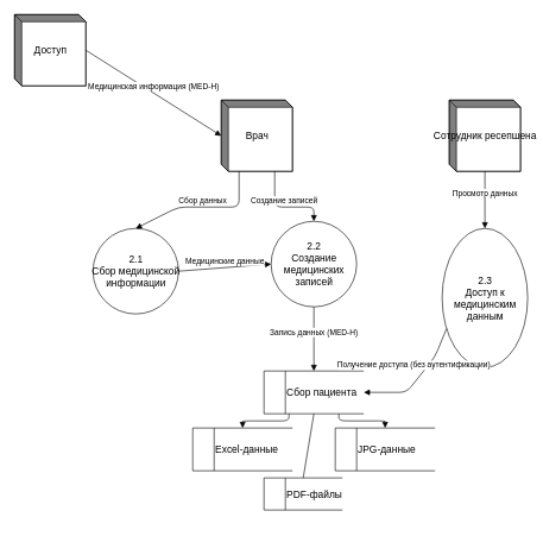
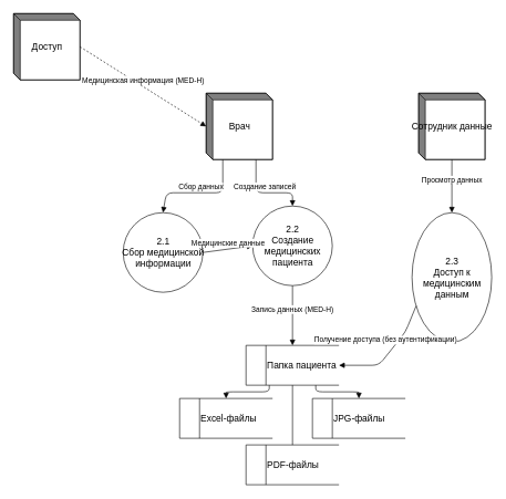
- <mxCell id="12" value="Медицинская информация (MED-H)" style="html=1;verticalAlign=bottom;endArrow=block;entryX=0;entryY=0.5;exitX=1;exitY=0.5;" parent="1" source="2" target="3" edge="1"><mxGeometry width="80" relative="1" as="geometry"><mxPoint x="190" y="330" as="sourcePoint" /><mxPoint x="270" y="330" as="targetPoint" /></mxGeometry></mxCell>
+ <mxCell id="12" value="Медицинская информация (MED-H)" style="html=1;verticalAlign=bottom;endArrow=block;entryX=0;entryY=0.5;exitX=1;exitY=0.5;dashed=1;" parent="1" source="2" target="3" edge="1"><mxGeometry width="80" relative="1" as="geometry"><mxPoint x="190" y="330" as="sourcePoint" /><mxPoint x="270" y="330" as="targetPoint" /></mxGeometry></mxCell>
- <mxCell id="4" value="Сотрудник ресепшена" style="html=1;dashed=0;whitespace=wrap;shape=mxgraph.dfd.externalEntity;fontSize=14;" parent="1" vertex="1"><mxGeometry x="630" y="140" width="100" height="100" as="geometry" /></mxCell>
+ <mxCell id="4" value="Сотрудник данные" style="html=1;dashed=0;whitespace=wrap;shape=mxgraph.dfd.externalEntity;fontSize=14;" parent="1" vertex="1"><mxGeometry x="630" y="140" width="100" height="100" as="geometry" /></mxCell>
- <mxCell id="6" value="2.2&#10;Создание&#10;медицинских&#10;записей" style="shape=ellipse;html=1;dashed=0;whitespace=wrap;perimeter=ellipsePerimeter;fontSize=14;" parent="1" vertex="1"><mxGeometry x="380" y="310" width="120" height="120" as="geometry" /></mxCell>
+ <mxCell id="6" value="2.2&#10;Создание&#10;медицинских&#10;пациента" style="shape=ellipse;html=1;dashed=0;whitespace=wrap;perimeter=ellipsePerimeter;fontSize=14;" parent="1" vertex="1"><mxGeometry x="380" y="310" width="120" height="120" as="geometry" /></mxCell>
- <mxCell id="5" value="2.1&#10;Сбор медицинской&#10;информации" style="shape=ellipse;html=1;dashed=0;whitespace=wrap;perimeter=ellipsePerimeter;fontSize=14;" parent="1" vertex="1"><mxGeometry x="130" y="320" width="120" height="120" as="geometry" /></mxCell>
+ <mxCell id="5" value="2.1&#10;Сбор медицинской&#10;информации" style="shape=ellipse;html=1;dashed=0;whitespace=wrap;perimeter=ellipsePerimeter;fontSize=14;" parent="1" vertex="1"><mxGeometry x="185" y="320" width="120" height="120" as="geometry" /></mxCell>
- <mxCell id="8" value="Сбор пациента" style="html=1;dashed=0;whitespace=wrap;shape=mxgraph.dfd.dataStoreID;align=left;spacingLeft=30;fontSize=14;" parent="1" vertex="1"><mxGeometry x="370" y="520" width="140" height="60" as="geometry" /></mxCell>
+ <mxCell id="8" value="Папка пациента" style="html=1;dashed=0;whitespace=wrap;shape=mxgraph.dfd.dataStoreID;align=left;spacingLeft=30;fontSize=14;" parent="1" vertex="1"><mxGeometry x="370" y="520" width="140" height="60" as="geometry" /></mxCell>
- <mxCell id="9" value="Excel-данные" style="html=1;dashed=0;whitespace=wrap;shape=mxgraph.dfd.dataStoreID;align=left;spacingLeft=30;fontSize=14;" parent="1" vertex="1"><mxGeometry x="270" y="600" width="140" height="60" as="geometry" /></mxCell>
+ <mxCell id="9" value="Excel-файлы" style="html=1;dashed=0;whitespace=wrap;shape=mxgraph.dfd.dataStoreID;align=left;spacingLeft=30;fontSize=14;" parent="1" vertex="1"><mxGeometry x="270" y="600" width="140" height="60" as="geometry" /></mxCell>
- <mxCell id="11" value="JPG-данные" style="html=1;dashed=0;whitespace=wrap;shape=mxgraph.dfd.dataStoreID;align=left;spacingLeft=30;fontSize=14;" parent="1" vertex="1"><mxGeometry x="470" y="600" width="140" height="60" as="geometry" /></mxCell>
+ <mxCell id="11" value="JPG-файлы" style="html=1;dashed=0;whitespace=wrap;shape=mxgraph.dfd.dataStoreID;align=left;spacingLeft=30;fontSize=14;" parent="1" vertex="1"><mxGeometry x="470" y="600" width="140" height="60" as="geometry" /></mxCell>
- <mxCell id="10" value="PDF-файлы" style="html=1;dashed=0;whitespace=wrap;shape=mxgraph.dfd.dataStoreID;align=left;spacingLeft=30;fontSize=14;" parent="1" vertex="1"><mxGeometry x="370" y="670" width="110" height="45" as="geometry" /></mxCell>
+ <mxCell id="10" value="PDF-файлы" style="html=1;dashed=0;whitespace=wrap;shape=mxgraph.dfd.dataStoreID;align=left;spacingLeft=30;fontSize=14;" parent="1" vertex="1"><mxGeometry x="370" y="670" width="140" height="60" as="geometry" /></mxCell>
